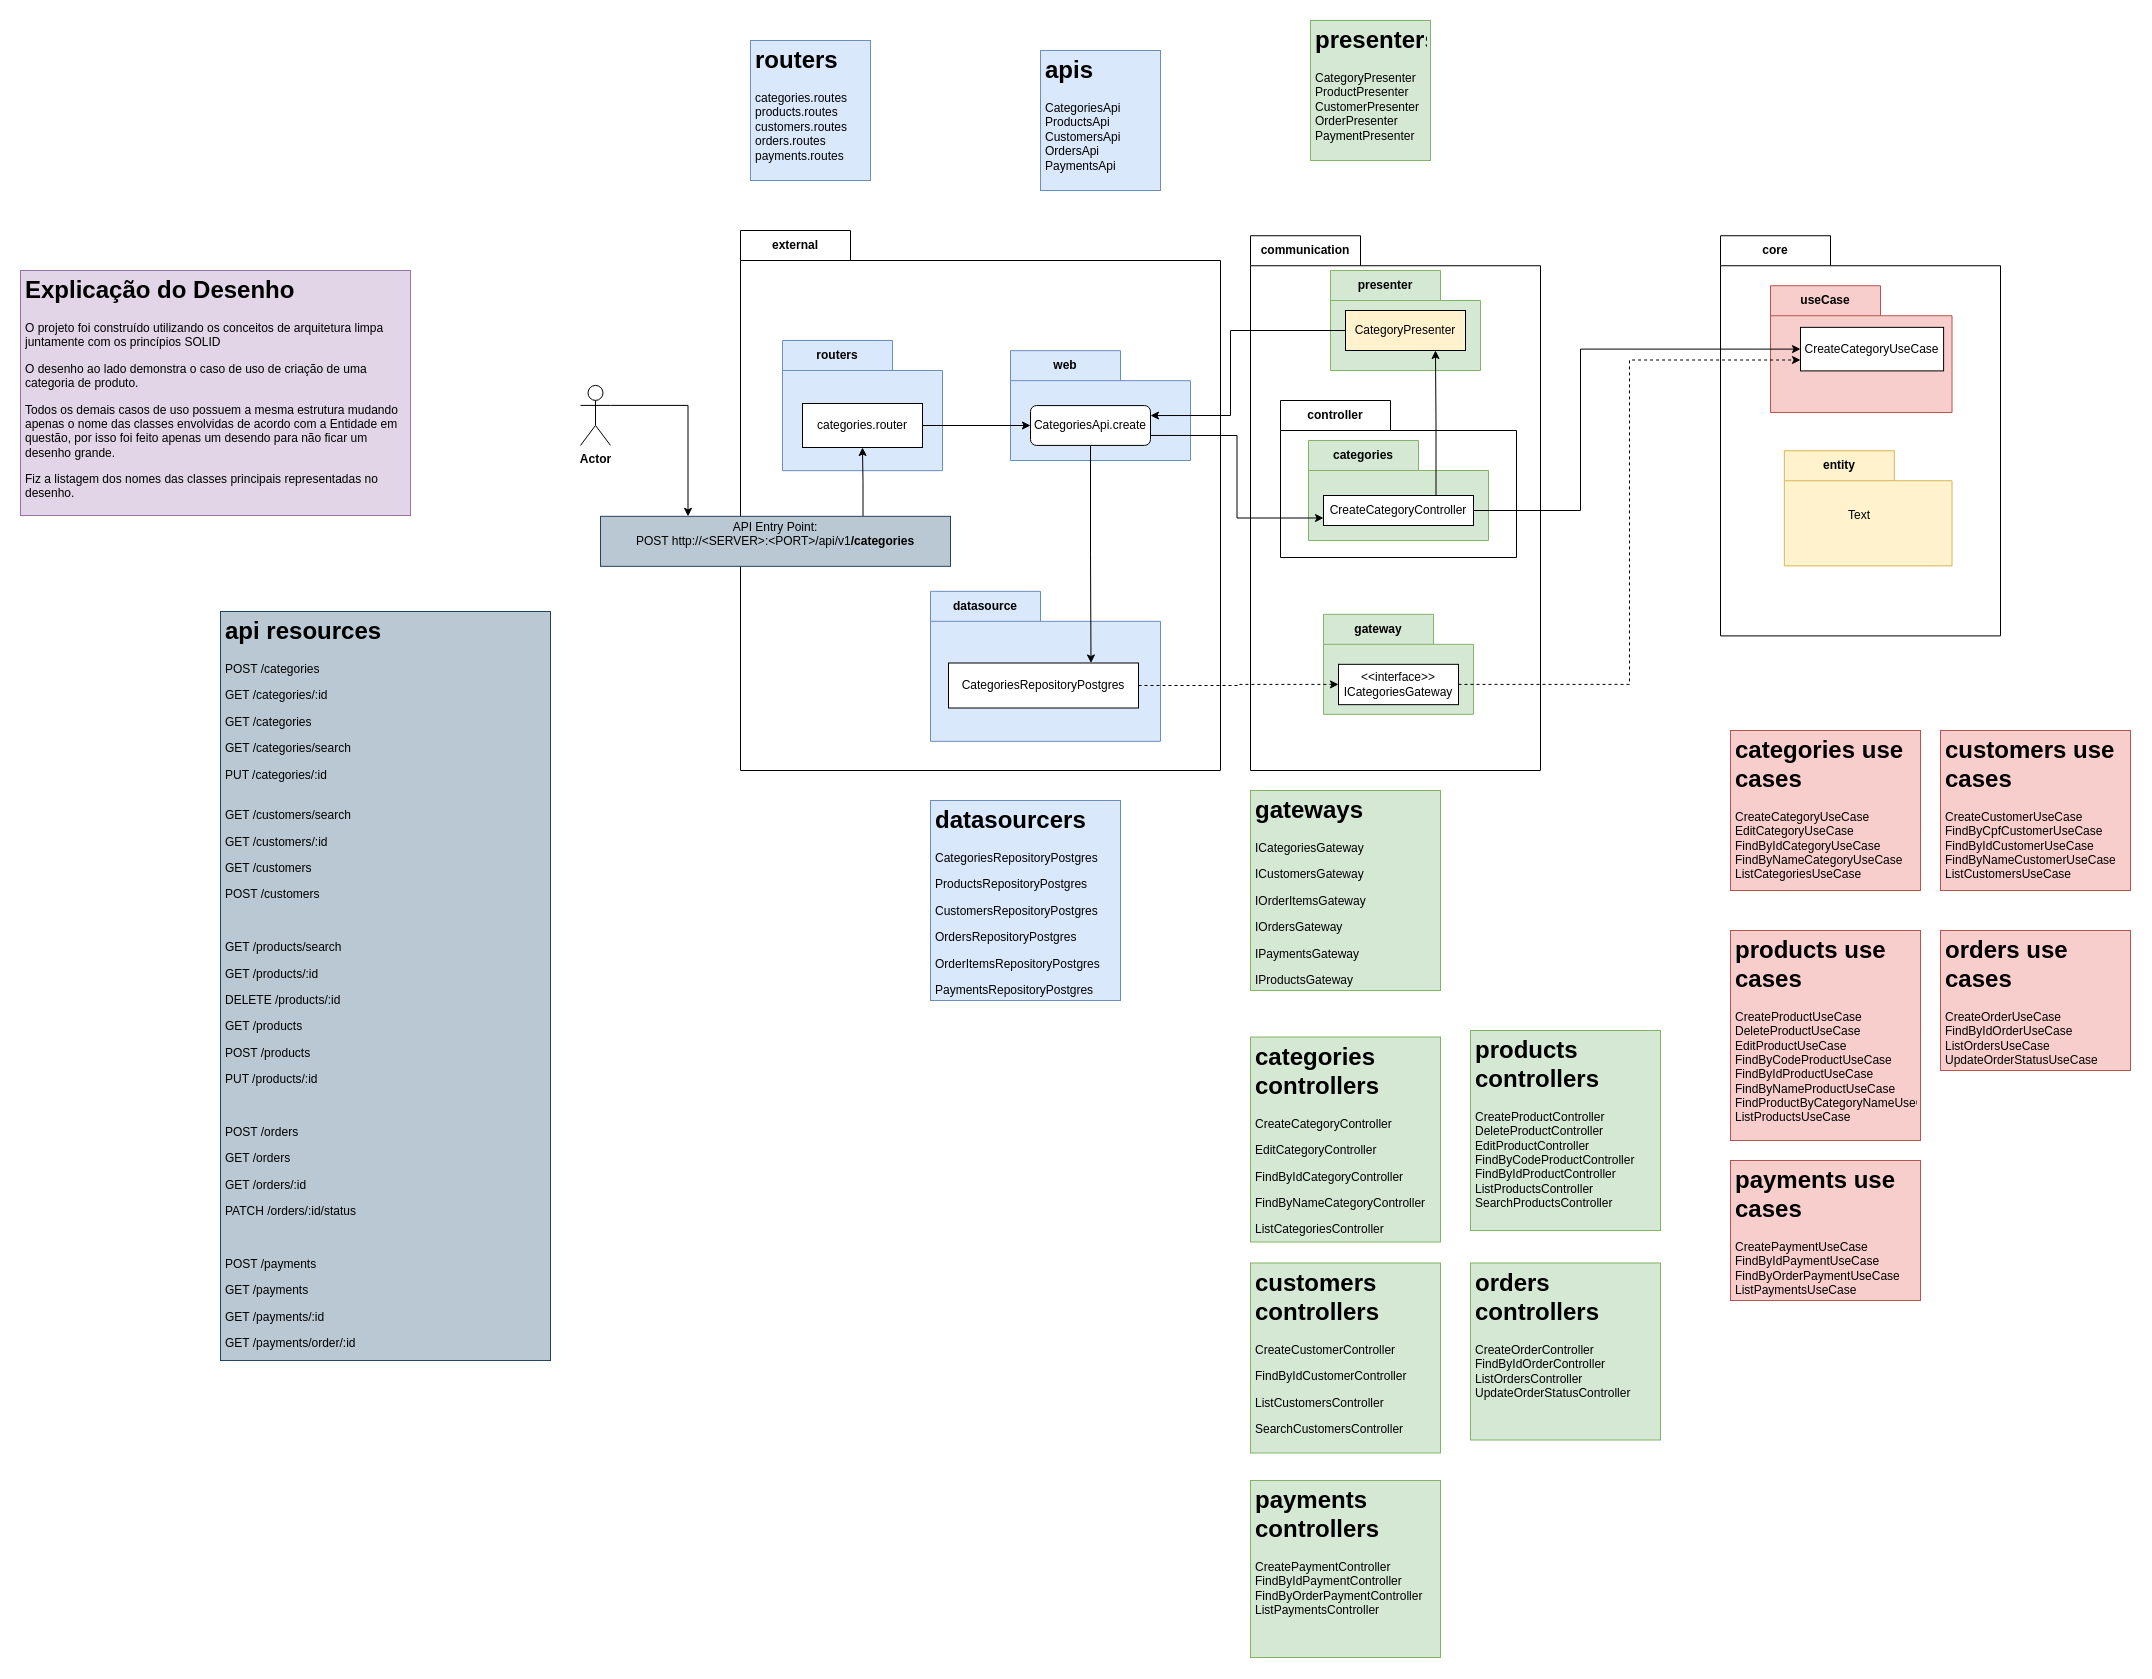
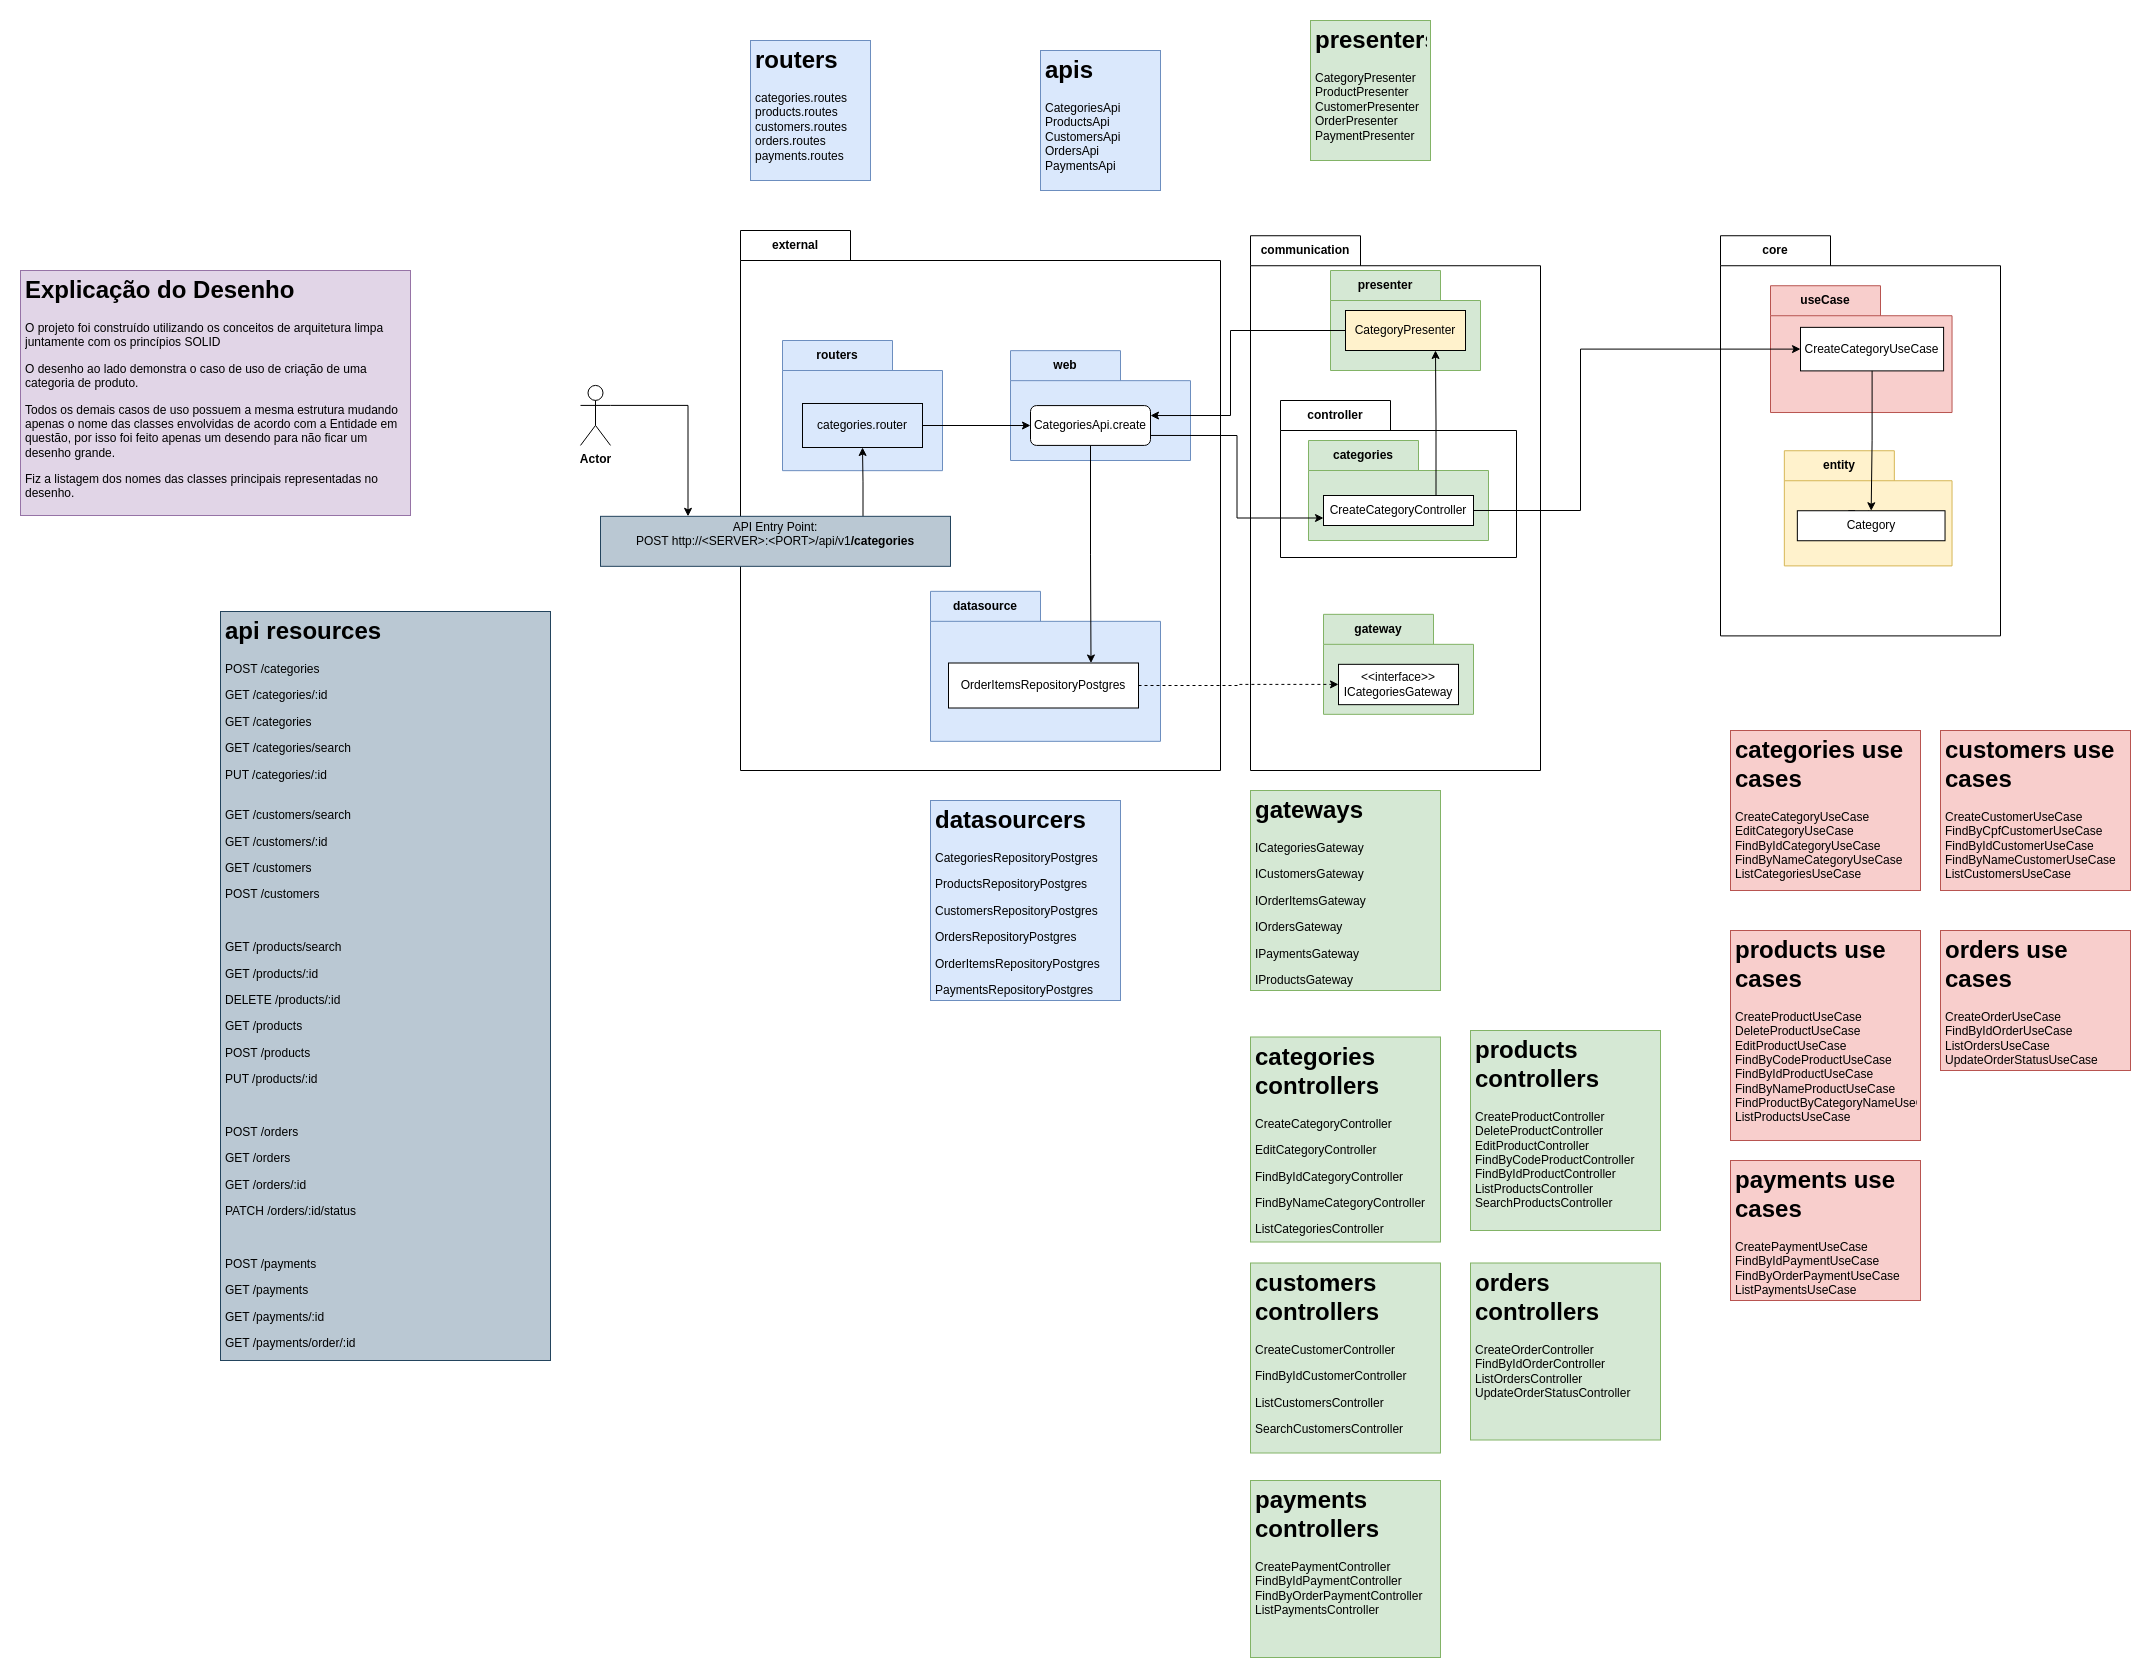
- <mxCell id="6" value="categories.router" style="rounded=0;whiteSpace=wrap;html=1;" vertex="1" parent="4"><mxGeometry x="20" y="63" width="120" height="44" as="geometry" /></mxCell>
+ <mxCell id="6" value="categories.router" style="rounded=0;whiteSpace=wrap;html=1;fillColor=#dae8fc;" vertex="1" parent="4"><mxGeometry x="20" y="63" width="120" height="44" as="geometry" /></mxCell>
+ <mxCell id="18" style="edgeStyle=orthogonalEdgeStyle;rounded=0;orthogonalLoop=1;jettySize=auto;html=1;" edge="1" parent="10" source="14" target="17"><mxGeometry relative="1" as="geometry" /></mxCell>
+ <mxCell id="17" value="Category" style="rounded=0;whiteSpace=wrap;html=1;" vertex="1" parent="15"><mxGeometry x="13" y="60" width="147.69" height="30" as="geometry" /></mxCell>
- <mxCell id="41" style="edgeStyle=orthogonalEdgeStyle;rounded=0;orthogonalLoop=1;jettySize=auto;html=1;entryX=0;entryY=0.75;entryDx=0;entryDy=0;dashed=1;" edge="1" parent="1" source="33" target="14"><mxGeometry relative="1" as="geometry" /></mxCell>
- <mxCell id="9" value="CategoriesRepositoryPostgres" style="rounded=0;whiteSpace=wrap;html=1;" vertex="1" parent="7"><mxGeometry x="18" y="71.67" width="190" height="45" as="geometry" /></mxCell>
+ <mxCell id="9" value="OrderItemsRepositoryPostgres" style="rounded=0;whiteSpace=wrap;html=1;" vertex="1" parent="7"><mxGeometry x="18" y="71.67" width="190" height="45" as="geometry" /></mxCell>
